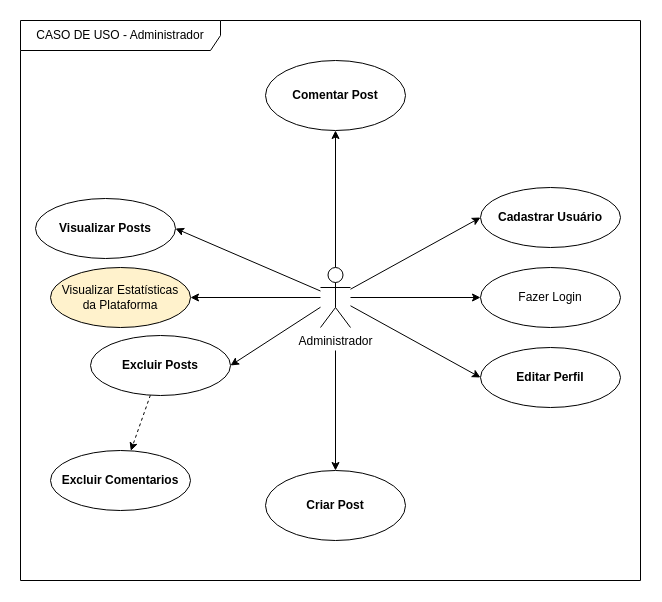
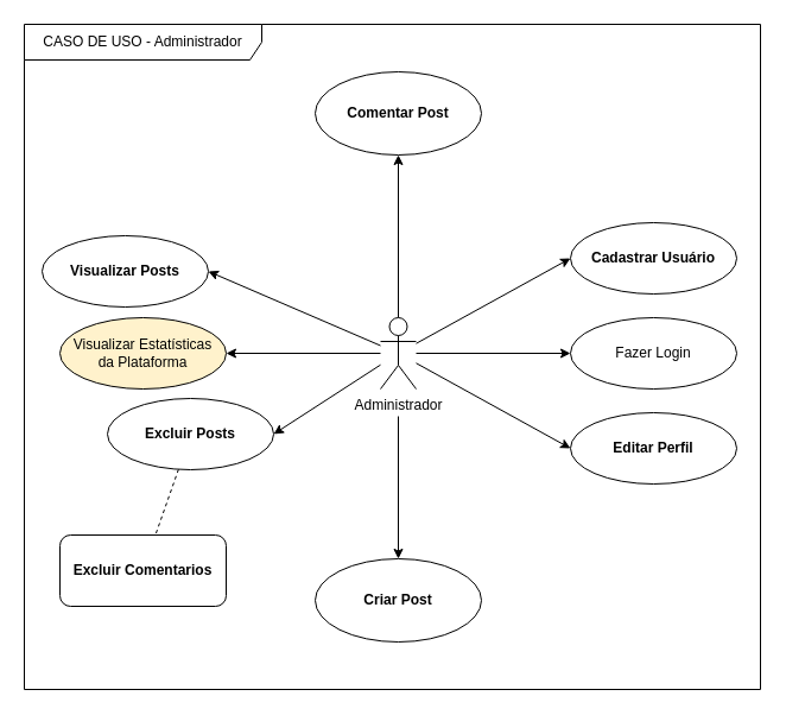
- <mxCell id="18" value="" style="rounded=0;orthogonalLoop=1;jettySize=auto;html=1;dashed=1;" parent="1" source="19" target="20" edge="1"><mxGeometry relative="1" as="geometry" /></mxCell>
+ <mxCell id="18" value="" style="rounded=0;orthogonalLoop=1;jettySize=auto;html=1;dashed=1;endArrow=none;" parent="1" source="19" target="20" edge="1"><mxGeometry relative="1" as="geometry" /></mxCell>
- <mxCell id="20" value="&lt;b&gt;Excluir Comentarios&lt;/b&gt;" style="ellipse;whiteSpace=wrap;html=1;" parent="1" vertex="1"><mxGeometry x="50" y="450" width="140" height="60" as="geometry" /></mxCell>
+ <mxCell id="20" value="&lt;b&gt;Excluir Comentarios&lt;/b&gt;" style="whiteSpace=wrap;html=1;rounded=1;" parent="1" vertex="1"><mxGeometry x="50" y="450" width="140" height="60" as="geometry" /></mxCell>
